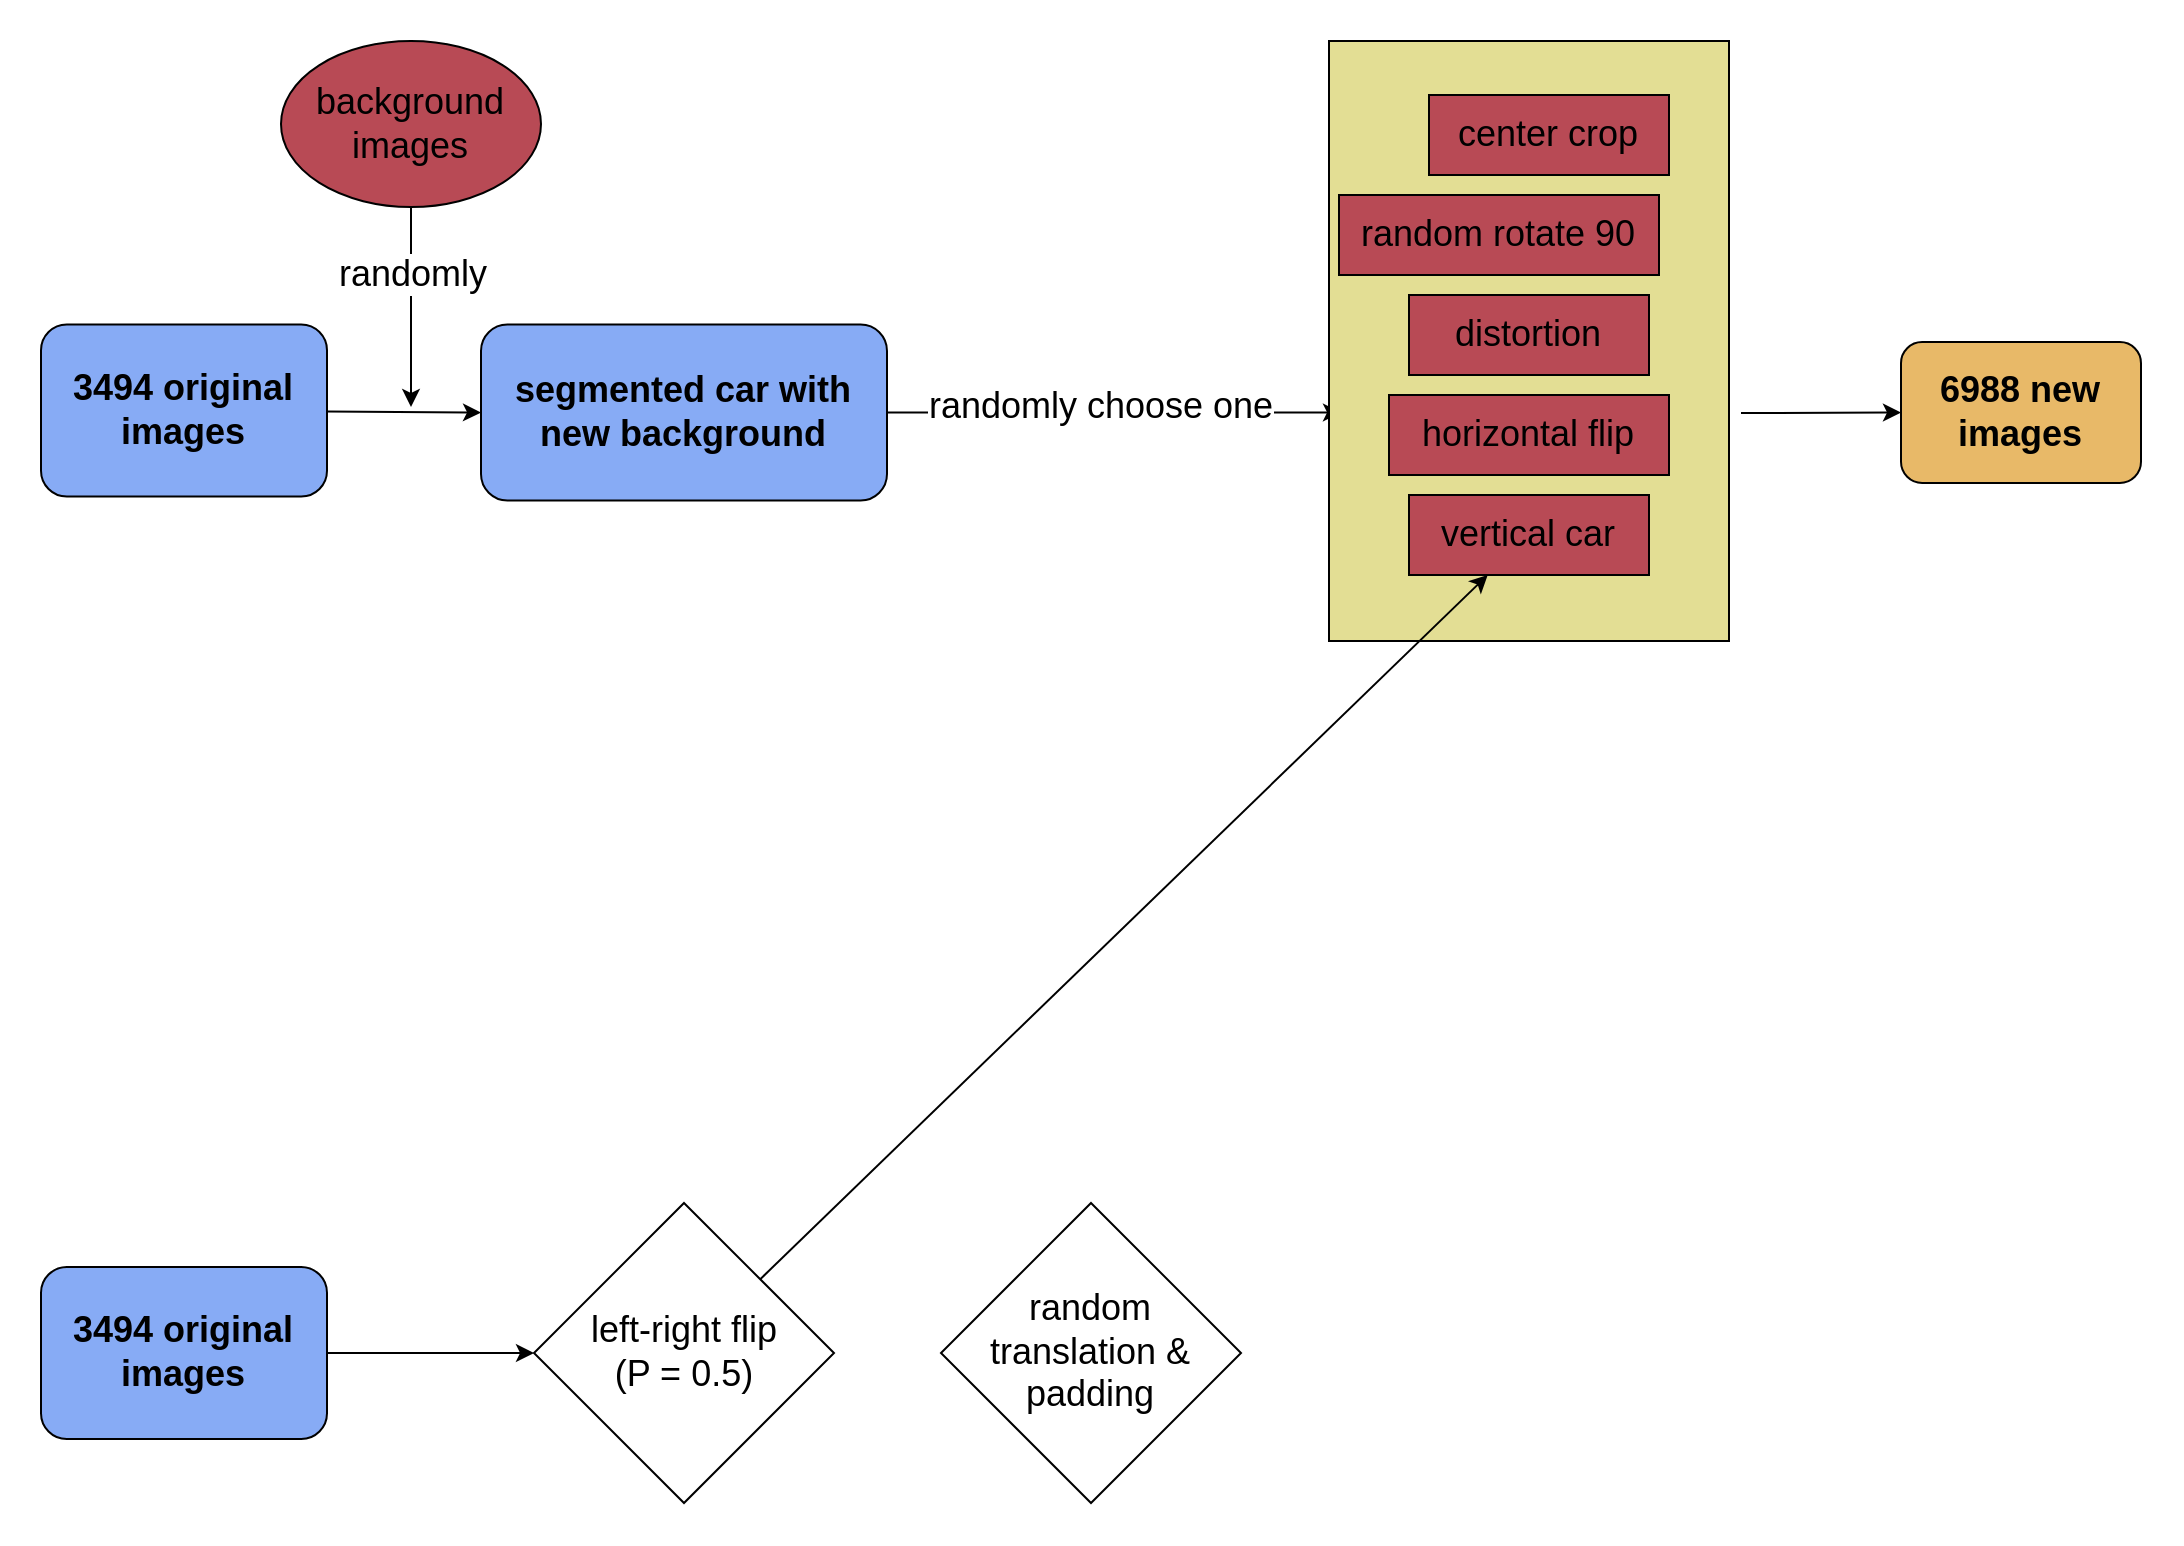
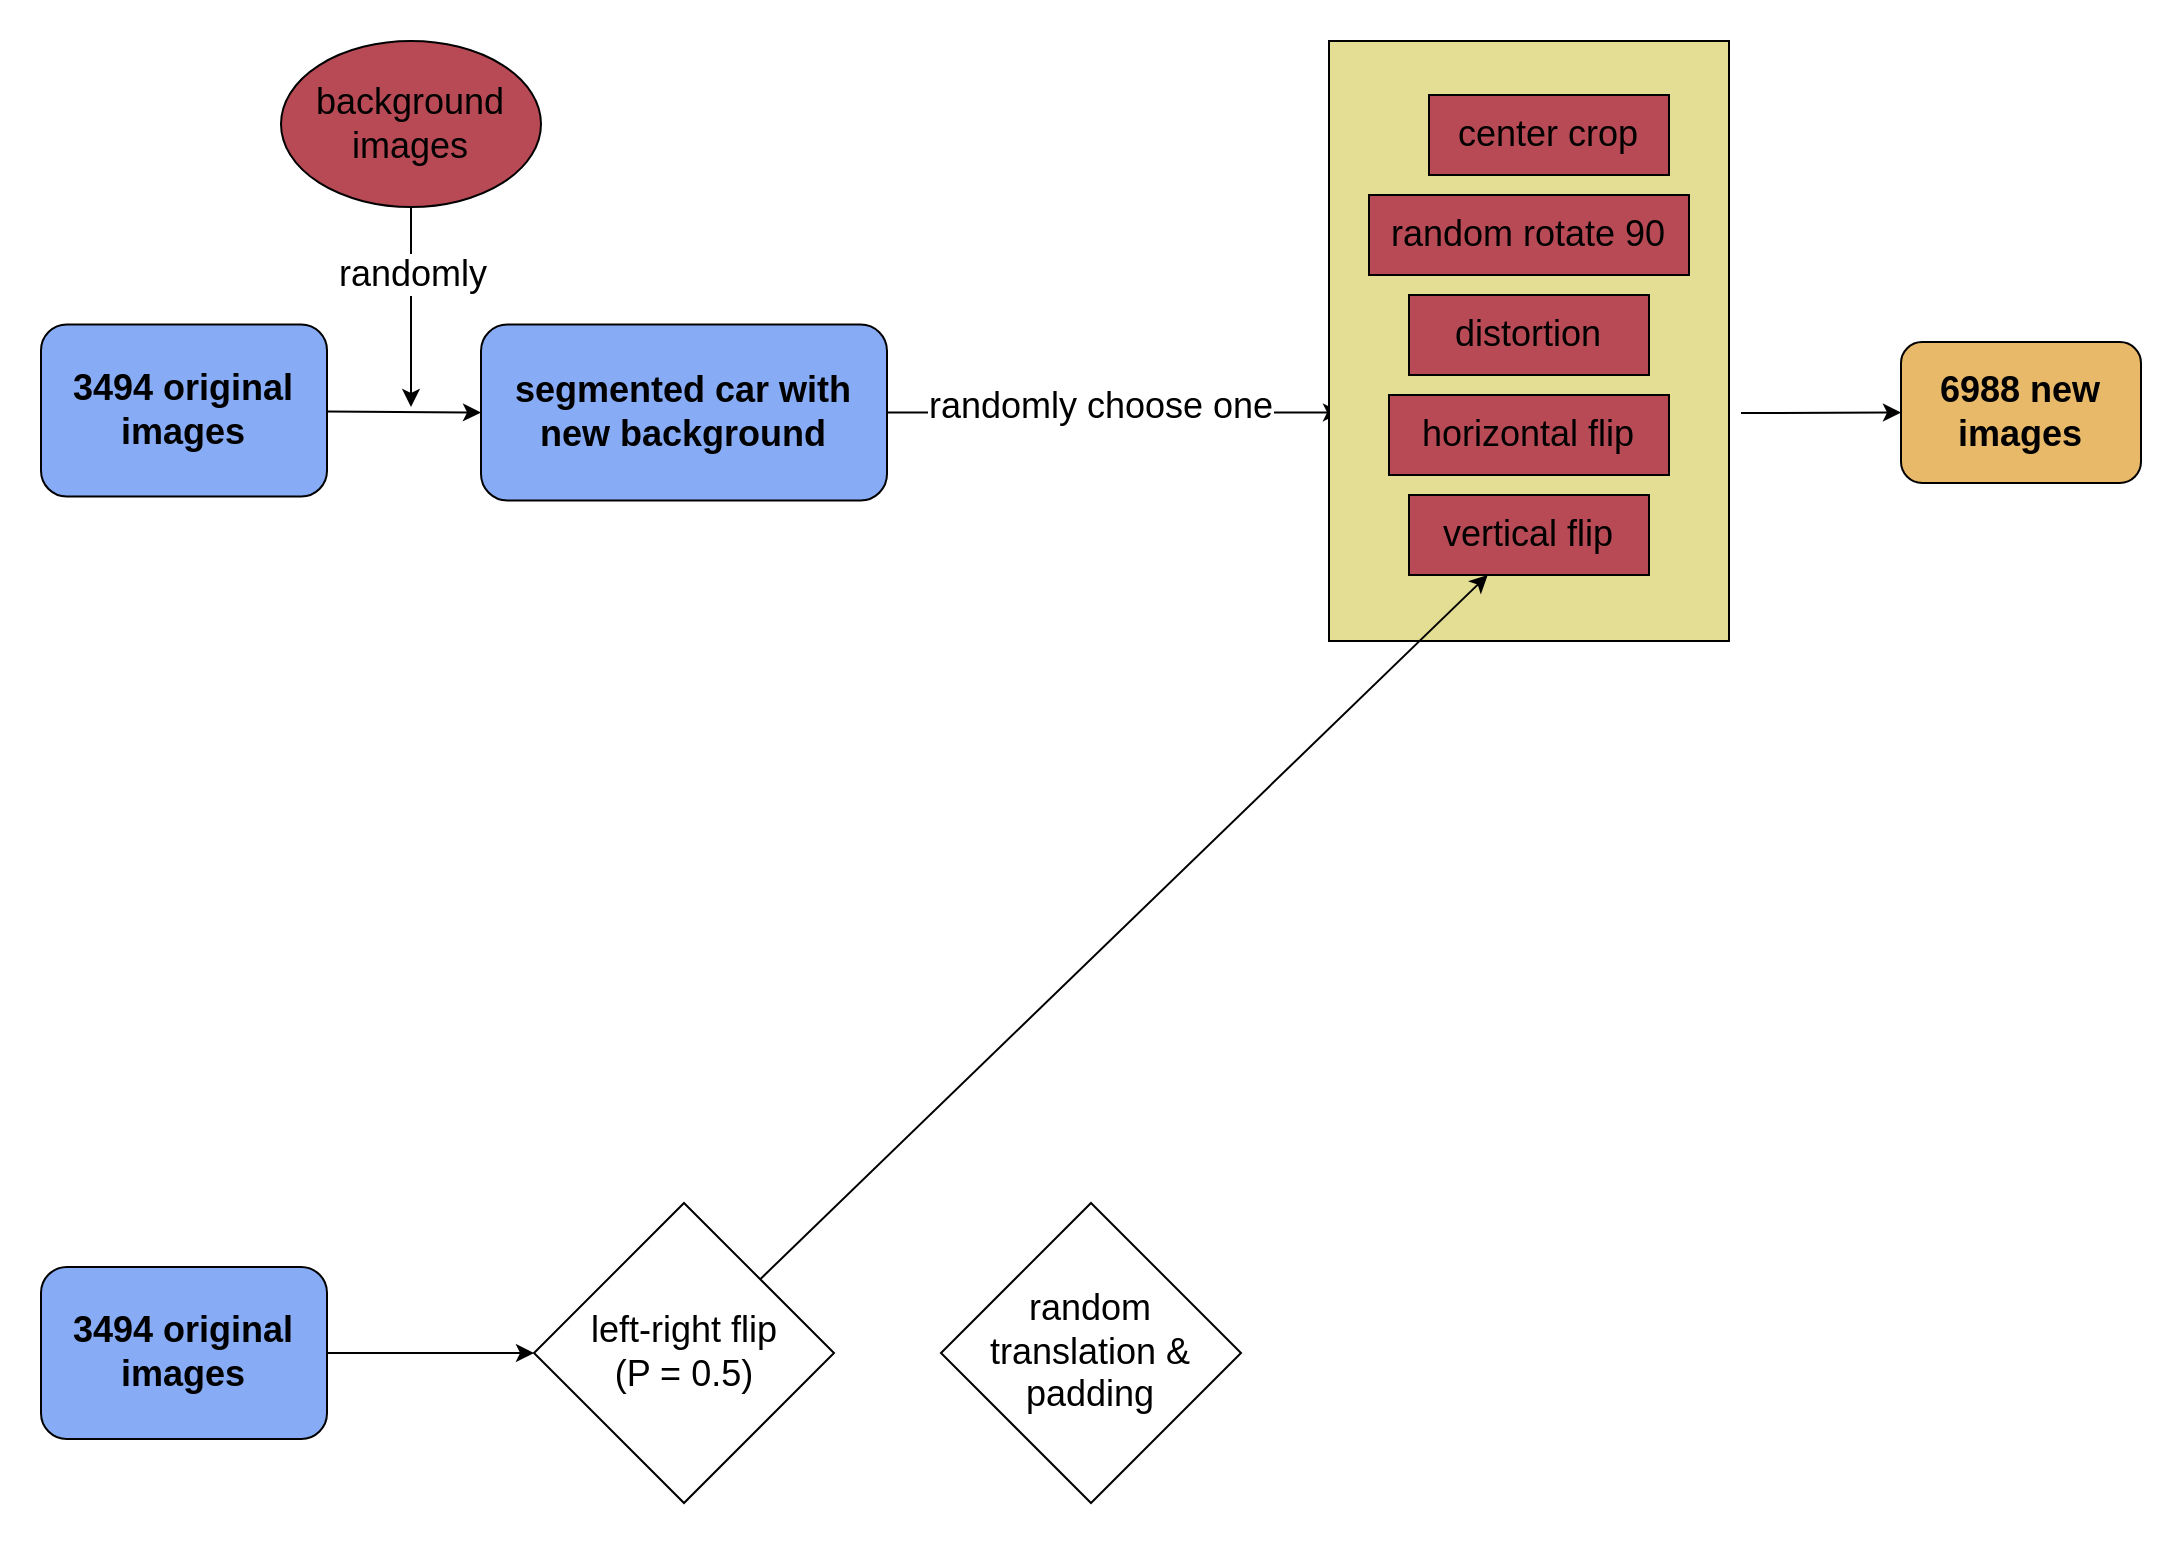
- <mxCell id="13" value="random rotate 90" style="rounded=0;whiteSpace=wrap;html=1;fontSize=18;strokeColor=#000000;fillColor=#B84A55;" parent="1" vertex="1"><mxGeometry x="669" y="97" width="160" height="40" as="geometry" /></mxCell>
+ <mxCell id="13" value="random rotate 90" style="rounded=0;whiteSpace=wrap;html=1;fontSize=18;strokeColor=#000000;fillColor=#B84A55;" parent="1" vertex="1"><mxGeometry x="684" y="97" width="160" height="40" as="geometry" /></mxCell>
- <mxCell id="16" value="vertical car" style="rounded=0;whiteSpace=wrap;html=1;fontSize=18;strokeColor=#000000;fillColor=#B84A55;" parent="1" vertex="1"><mxGeometry x="704" y="247" width="120" height="40" as="geometry" /></mxCell>
+ <mxCell id="16" value="vertical flip" style="rounded=0;whiteSpace=wrap;html=1;fontSize=18;strokeColor=#000000;fillColor=#B84A55;" parent="1" vertex="1"><mxGeometry x="704" y="247" width="120" height="40" as="geometry" /></mxCell>
